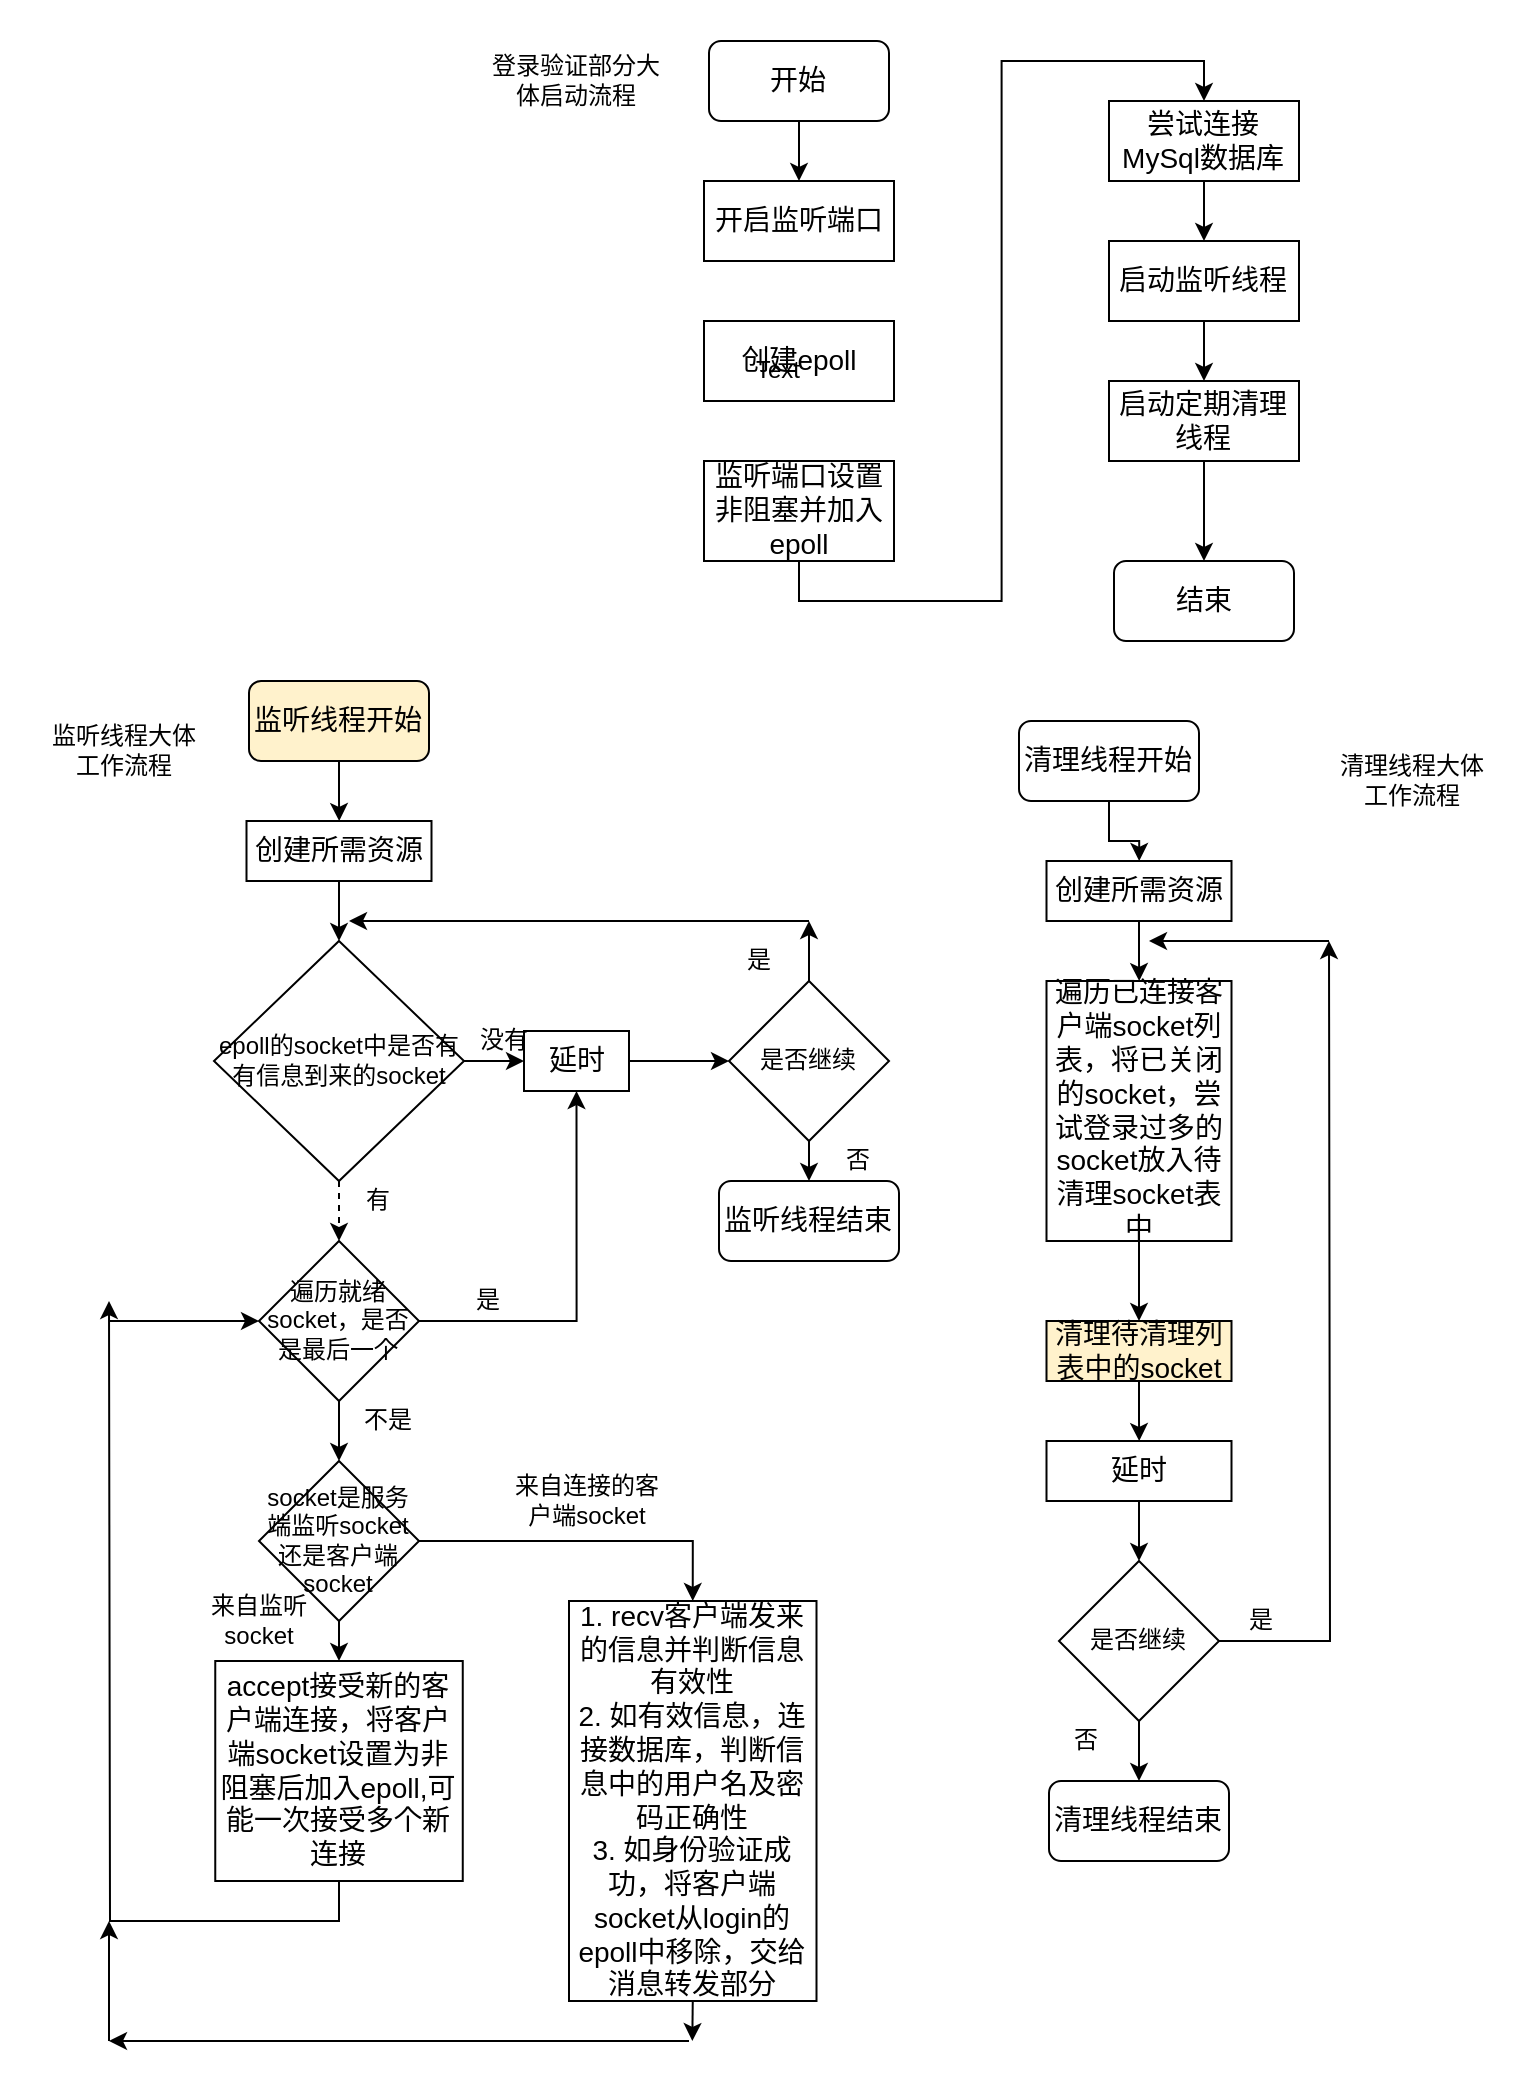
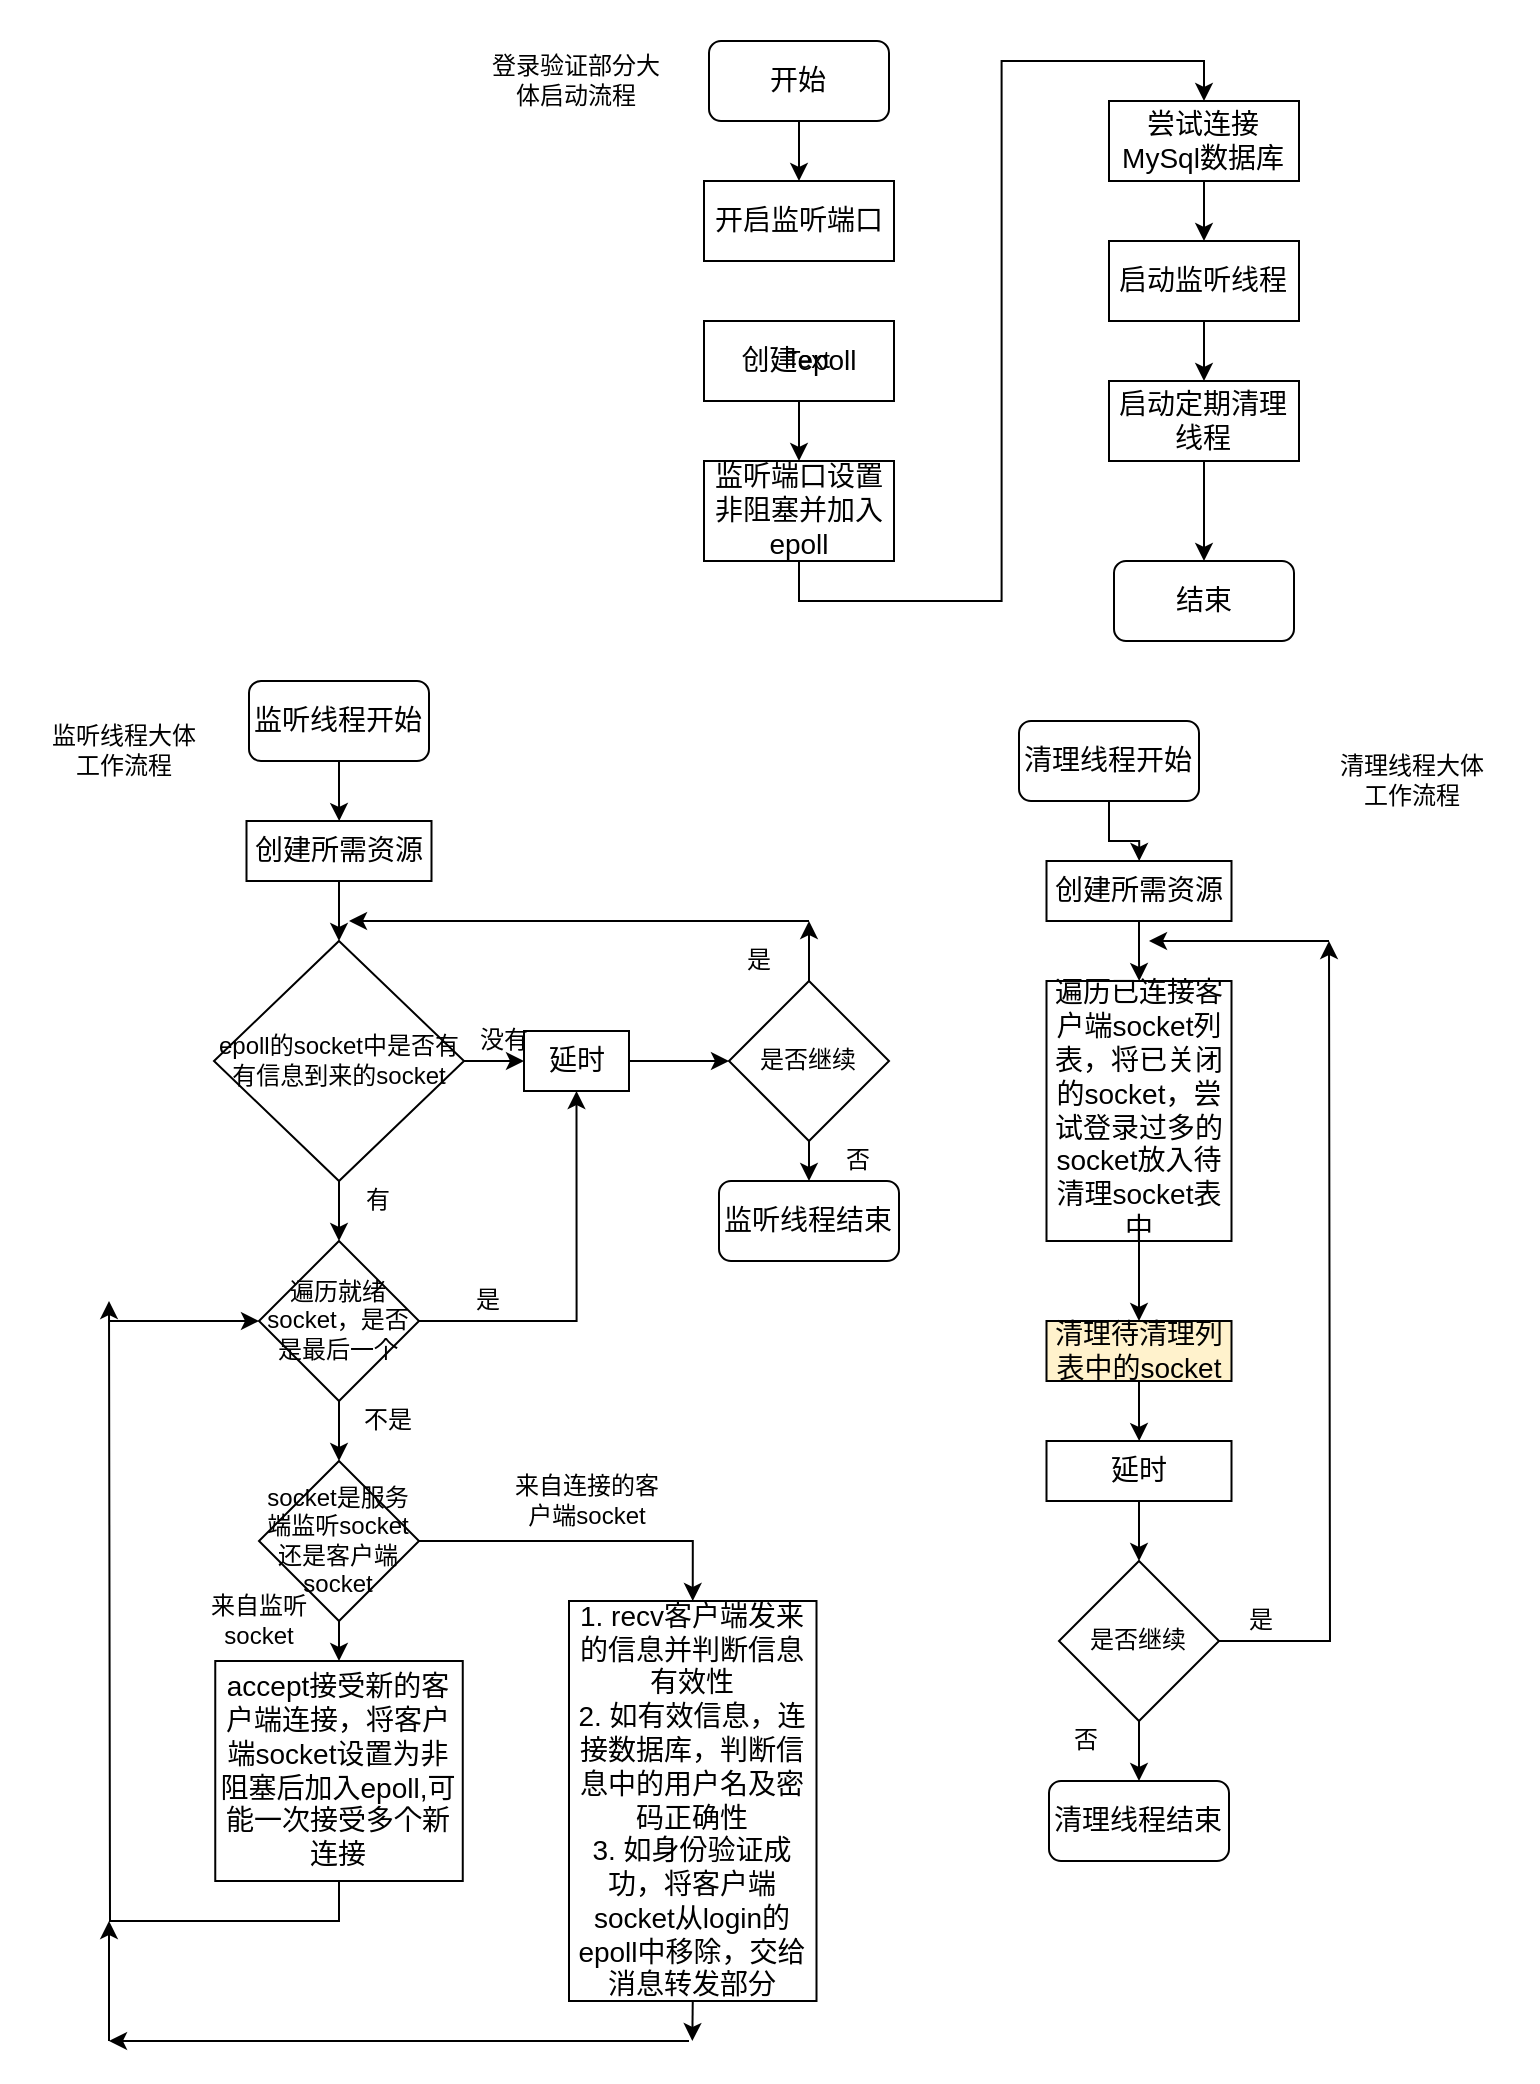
- <mxCell id="51" value="Text" style="text;html=1;strokeColor=none;fillColor=none;align=center;verticalAlign=middle;whiteSpace=wrap;rounded=0;" vertex="1" parent="1"><mxGeometry x="369" y="175" width="40" height="20" as="geometry" /></mxCell>
+ <mxCell id="51" value="Text" style="text;html=1;strokeColor=none;fillColor=none;align=center;verticalAlign=middle;whiteSpace=wrap;rounded=0;" vertex="1" parent="1"><mxGeometry x="384" y="170" width="40" height="20" as="geometry" /></mxCell>
+ <mxCell id="5" style="edgeStyle=orthogonalEdgeStyle;rounded=0;orthogonalLoop=1;jettySize=auto;html=1;exitX=0.5;exitY=1;exitDx=0;exitDy=0;entryX=0.5;entryY=0;entryDx=0;entryDy=0;" edge="1" parent="1" source="6" target="8"><mxGeometry relative="1" as="geometry" /></mxCell>
- <mxCell id="17" value="&lt;font style=&quot;font-size: 14px&quot;&gt;监听线程开始&lt;/font&gt;" style="rounded=1;whiteSpace=wrap;html=1;fillColor=#fff2cc;" vertex="1" parent="1"><mxGeometry x="124" y="340" width="90" height="40" as="geometry" /></mxCell>
+ <mxCell id="17" value="&lt;font style=&quot;font-size: 14px&quot;&gt;监听线程开始&lt;/font&gt;" style="rounded=1;whiteSpace=wrap;html=1;" vertex="1" parent="1"><mxGeometry x="124" y="340" width="90" height="40" as="geometry" /></mxCell>
- <mxCell id="21" style="edgeStyle=orthogonalEdgeStyle;rounded=0;orthogonalLoop=1;jettySize=auto;html=1;exitX=0.5;exitY=1;exitDx=0;exitDy=0;entryX=0.5;entryY=0;entryDx=0;entryDy=0;dashed=1;" edge="1" parent="1" source="22" target="29"><mxGeometry relative="1" as="geometry" /></mxCell>
+ <mxCell id="21" style="edgeStyle=orthogonalEdgeStyle;rounded=0;orthogonalLoop=1;jettySize=auto;html=1;exitX=0.5;exitY=1;exitDx=0;exitDy=0;entryX=0.5;entryY=0;entryDx=0;entryDy=0;" edge="1" parent="1" source="22" target="29"><mxGeometry relative="1" as="geometry" /></mxCell>
